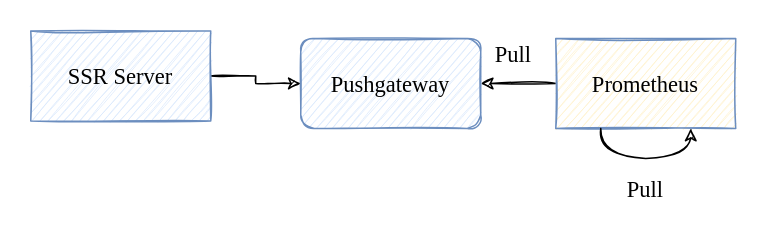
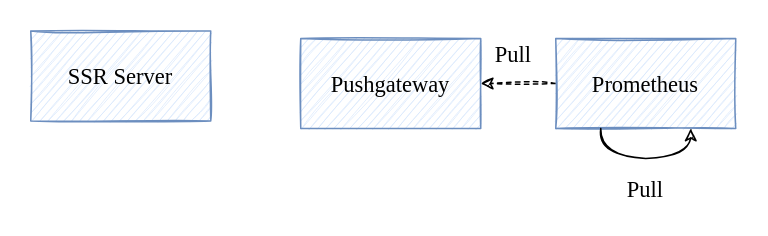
- <mxCell id="5" style="edgeStyle=orthogonalEdgeStyle;rounded=0;orthogonalLoop=1;jettySize=auto;html=1;exitX=1;exitY=0.5;exitDx=0;exitDy=0;entryX=0;entryY=0.5;entryDx=0;entryDy=0;fontFamily=Comic Sans MS;fontSize=15;sketch=1;" edge="1" parent="1" source="6" target="4"><mxGeometry relative="1" as="geometry" /></mxCell>
- <mxCell id="4" value="Pushgateway" style="whiteSpace=wrap;html=1;fillColor=#dae8fc;strokeColor=#6c8ebf;fontSize=15;fontFamily=Comic Sans MS;sketch=1;rounded=1;" vertex="1" parent="1"><mxGeometry x="200" y="25" width="120" height="60" as="geometry" /></mxCell>
+ <mxCell id="4" value="Pushgateway" style="rounded=0;whiteSpace=wrap;html=1;fillColor=#dae8fc;strokeColor=#6c8ebf;fontSize=15;fontFamily=Comic Sans MS;sketch=1;" vertex="1" parent="1"><mxGeometry x="200" y="25" width="120" height="60" as="geometry" /></mxCell>
- <mxCell id="2" style="edgeStyle=orthogonalEdgeStyle;rounded=0;orthogonalLoop=1;jettySize=auto;html=1;entryX=1;entryY=0.5;entryDx=0;entryDy=0;fontFamily=Comic Sans MS;fontSize=15;sketch=1;" edge="1" parent="1" source="3" target="4"><mxGeometry relative="1" as="geometry" /></mxCell>
+ <mxCell id="2" style="edgeStyle=orthogonalEdgeStyle;rounded=0;orthogonalLoop=1;jettySize=auto;html=1;entryX=1;entryY=0.5;entryDx=0;entryDy=0;fontFamily=Comic Sans MS;fontSize=15;sketch=1;dashed=1;" edge="1" parent="1" source="3" target="4"><mxGeometry relative="1" as="geometry" /></mxCell>
- <mxCell id="3" value="Prometheus" style="rounded=0;whiteSpace=wrap;html=1;fillColor=#fff2cc;strokeColor=#6c8ebf;fontSize=15;fontFamily=Comic Sans MS;sketch=1;" vertex="1" parent="1"><mxGeometry x="370" y="25" width="120" height="60" as="geometry" /></mxCell>
+ <mxCell id="3" value="Prometheus" style="rounded=0;whiteSpace=wrap;html=1;fillColor=#dae8fc;strokeColor=#6c8ebf;fontSize=15;fontFamily=Comic Sans MS;sketch=1;" vertex="1" parent="1"><mxGeometry x="370" y="25" width="120" height="60" as="geometry" /></mxCell>
